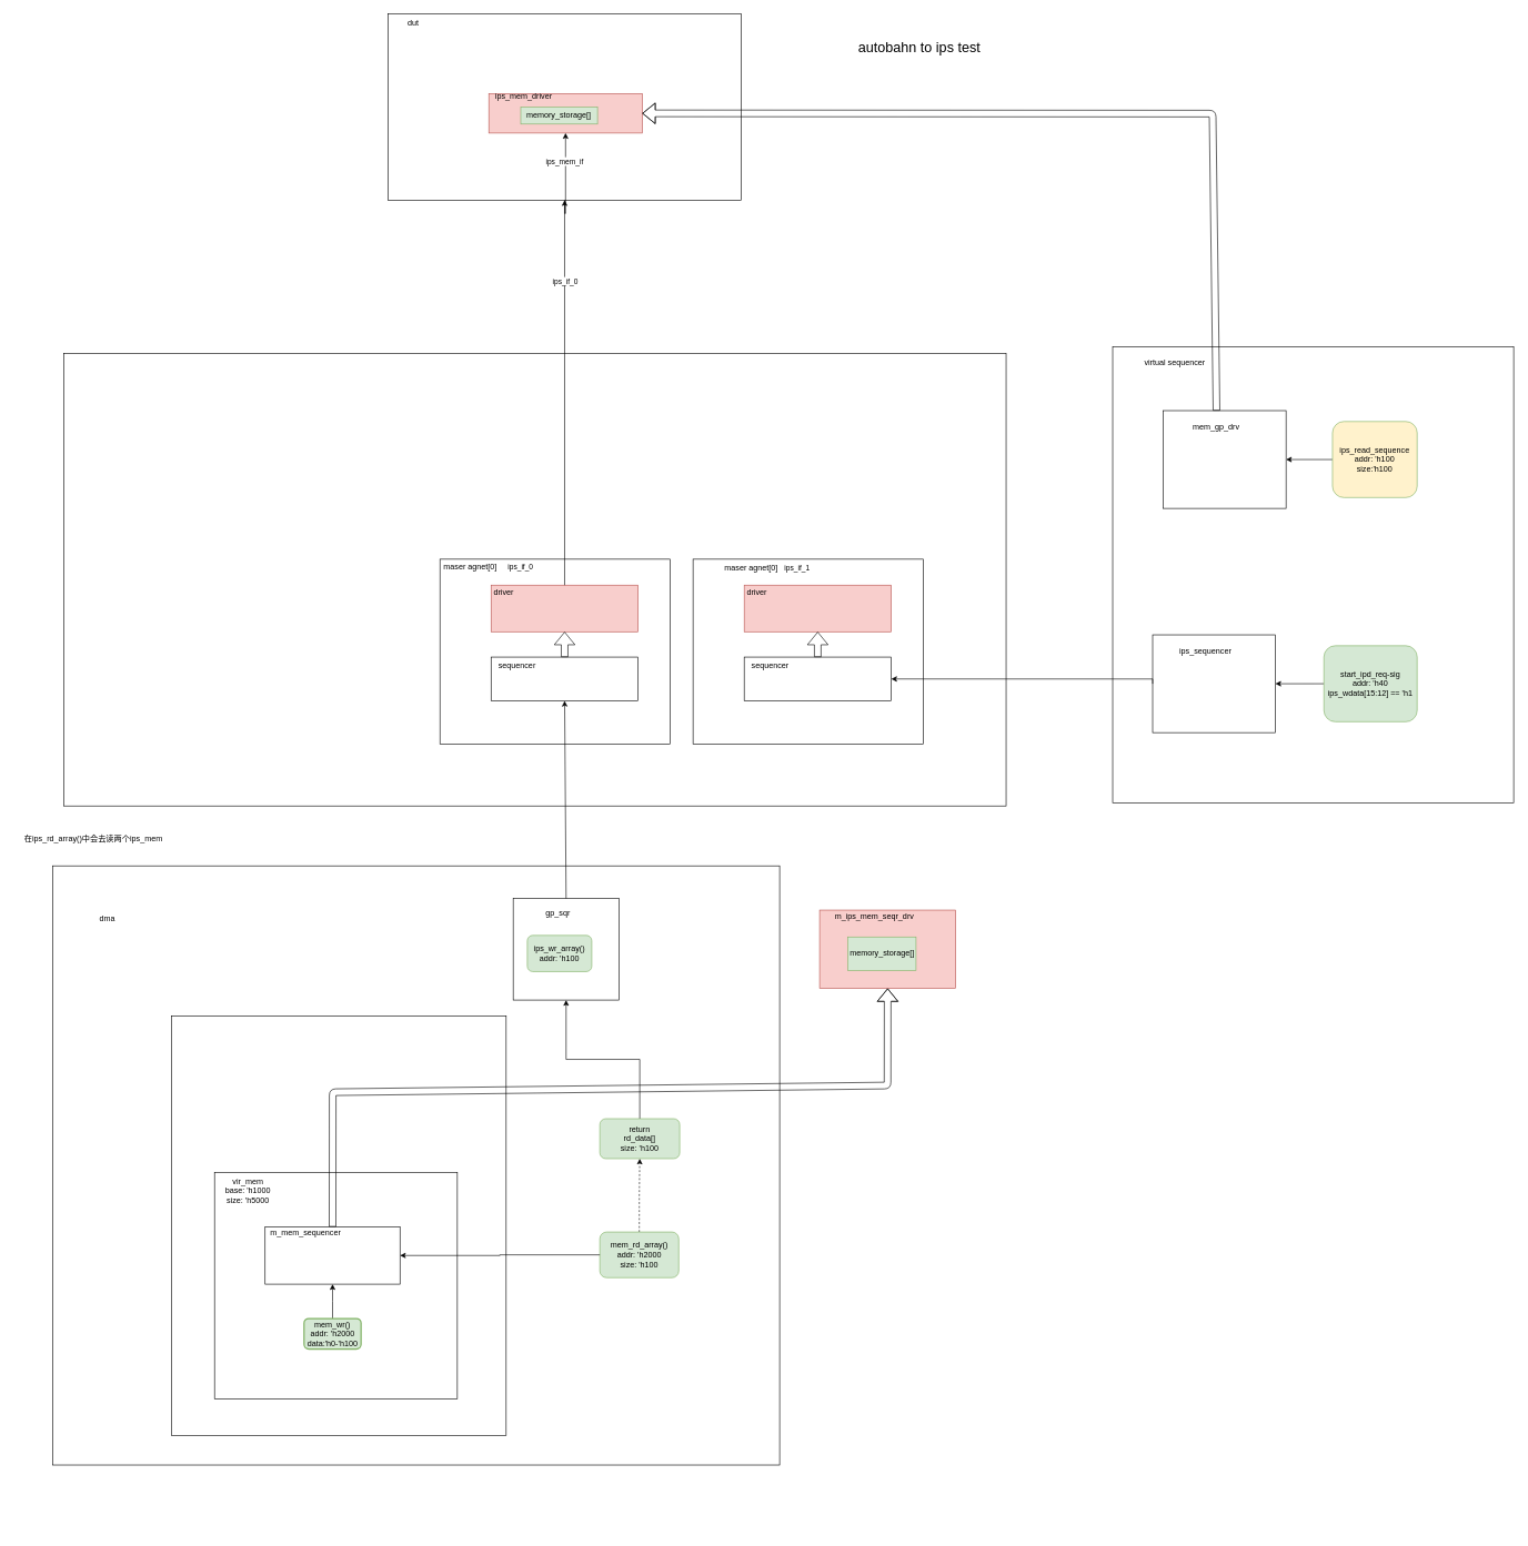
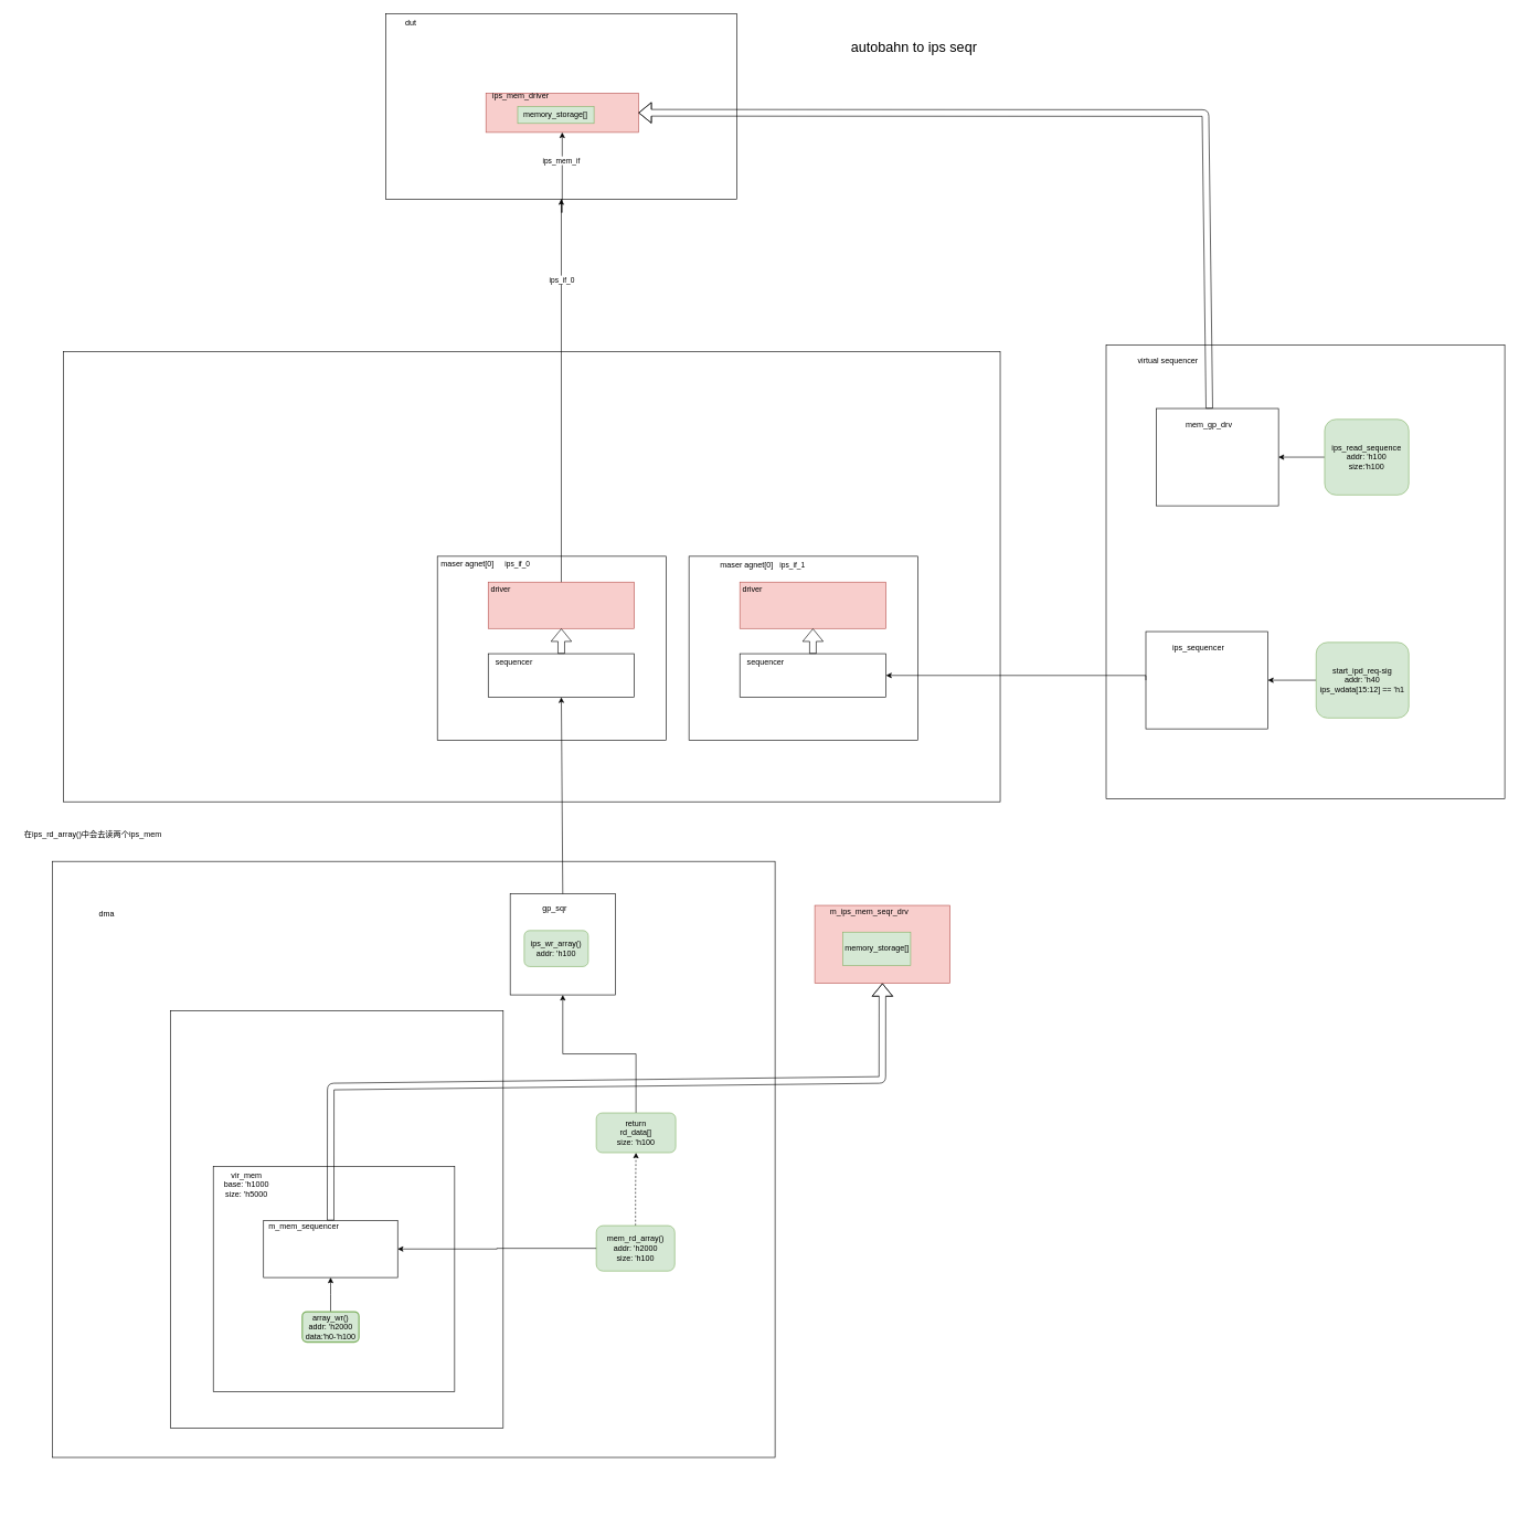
- <mxCell id="2" value="&lt;font style=&quot;font-size: 21px&quot;&gt;autobahn to ips test&lt;/font&gt;" style="text;html=1;strokeColor=none;fillColor=none;align=center;verticalAlign=middle;whiteSpace=wrap;rounded=0;" vertex="1" parent="1"><mxGeometry x="1280" y="60" width="200" height="20" as="geometry" /></mxCell>
+ <mxCell id="2" value="&lt;font style=&quot;font-size: 21px&quot;&gt;autobahn to ips seqr&lt;/font&gt;" style="text;html=1;strokeColor=none;fillColor=none;align=center;verticalAlign=middle;whiteSpace=wrap;rounded=0;" vertex="1" parent="1"><mxGeometry x="1280" y="60" width="200" height="20" as="geometry" /></mxCell>
- <mxCell id="59" value="ips_read_sequence&lt;br&gt;addr: 'h100&lt;br&gt;size:'h100" style="rounded=1;whiteSpace=wrap;html=1;fillColor=#fff2cc;strokeColor=#82b366;" vertex="1" parent="55"><mxGeometry x="329.998" y="112.496" width="127.129" height="114.238" as="geometry" /></mxCell>
+ <mxCell id="59" value="ips_read_sequence&lt;br&gt;addr: 'h100&lt;br&gt;size:'h100" style="rounded=1;whiteSpace=wrap;html=1;fillColor=#d5e8d4;strokeColor=#82b366;" vertex="1" parent="55"><mxGeometry x="329.998" y="112.496" width="127.129" height="114.238" as="geometry" /></mxCell>
- <mxCell id="24" value="mem_wr()&lt;br&gt;addr: 'h2000&lt;br&gt;data:'h0-'h100&lt;br&gt;" style="rounded=1;whiteSpace=wrap;html=1;absoluteArcSize=1;arcSize=14;strokeWidth=2;fillColor=#d5e8d4;strokeColor=#82b366;" vertex="1" parent="17"><mxGeometry x="144.524" y="219.211" width="85.612" height="45.817" as="geometry" /></mxCell>
+ <mxCell id="24" value="array_wr()&lt;br&gt;addr: 'h2000&lt;br&gt;data:'h0-'h100&lt;br&gt;" style="rounded=1;whiteSpace=wrap;html=1;absoluteArcSize=1;arcSize=14;strokeWidth=2;fillColor=#d5e8d4;strokeColor=#82b366;" vertex="1" parent="17"><mxGeometry x="144.524" y="219.211" width="85.612" height="45.817" as="geometry" /></mxCell>
